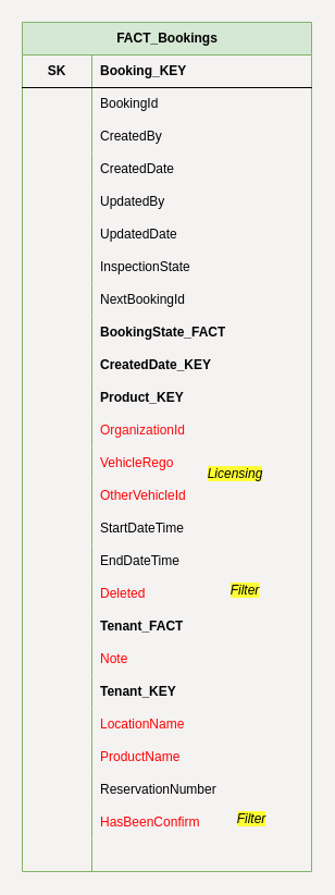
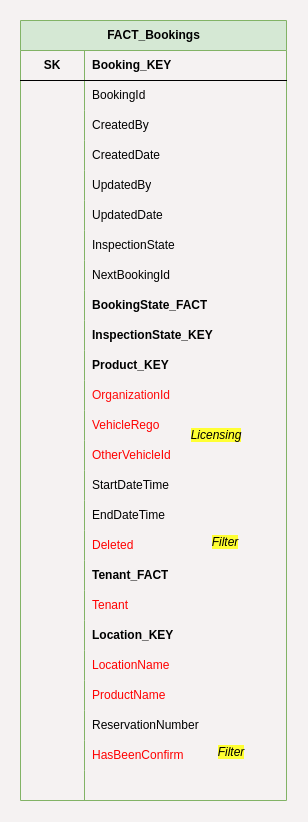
- <mxCell id="33" value="&lt;b&gt;CreatedDate_KEY&lt;/b&gt;" style="shape=partialRectangle;connectable=0;fillColor=none;top=0;left=0;bottom=0;right=0;align=left;spacingLeft=6;overflow=hidden;whiteSpace=wrap;html=1;" vertex="1" parent="31"><mxGeometry x="64" width="202" height="30" as="geometry"><mxRectangle width="202" height="30" as="alternateBounds" /></mxGeometry></mxCell>
+ <mxCell id="33" value="&lt;b&gt;InspectionState_KEY&lt;/b&gt;" style="shape=partialRectangle;connectable=0;fillColor=none;top=0;left=0;bottom=0;right=0;align=left;spacingLeft=6;overflow=hidden;whiteSpace=wrap;html=1;" vertex="1" parent="31"><mxGeometry x="64" width="202" height="30" as="geometry"><mxRectangle width="202" height="30" as="alternateBounds" /></mxGeometry></mxCell>
- <mxCell id="60" value="&lt;font color=&quot;#ff0000&quot;&gt;Note&lt;/font&gt;" style="shape=partialRectangle;connectable=0;fillColor=none;top=0;left=0;bottom=0;right=0;align=left;spacingLeft=6;overflow=hidden;whiteSpace=wrap;html=1;" vertex="1" parent="58"><mxGeometry x="64" width="202" height="30" as="geometry"><mxRectangle width="202" height="30" as="alternateBounds" /></mxGeometry></mxCell>
+ <mxCell id="60" value="&lt;font color=&quot;#ff0000&quot;&gt;Tenant&lt;/font&gt;" style="shape=partialRectangle;connectable=0;fillColor=none;top=0;left=0;bottom=0;right=0;align=left;spacingLeft=6;overflow=hidden;whiteSpace=wrap;html=1;" vertex="1" parent="58"><mxGeometry x="64" width="202" height="30" as="geometry"><mxRectangle width="202" height="30" as="alternateBounds" /></mxGeometry></mxCell>
- <mxCell id="63" value="&lt;b&gt;Tenant_KEY&lt;/b&gt;" style="shape=partialRectangle;connectable=0;fillColor=none;top=0;left=0;bottom=0;right=0;align=left;spacingLeft=6;overflow=hidden;whiteSpace=wrap;html=1;" vertex="1" parent="61"><mxGeometry x="64" width="202" height="30" as="geometry"><mxRectangle width="202" height="30" as="alternateBounds" /></mxGeometry></mxCell>
+ <mxCell id="63" value="&lt;b&gt;Location_KEY&lt;/b&gt;" style="shape=partialRectangle;connectable=0;fillColor=none;top=0;left=0;bottom=0;right=0;align=left;spacingLeft=6;overflow=hidden;whiteSpace=wrap;html=1;" vertex="1" parent="61"><mxGeometry x="64" width="202" height="30" as="geometry"><mxRectangle width="202" height="30" as="alternateBounds" /></mxGeometry></mxCell>
